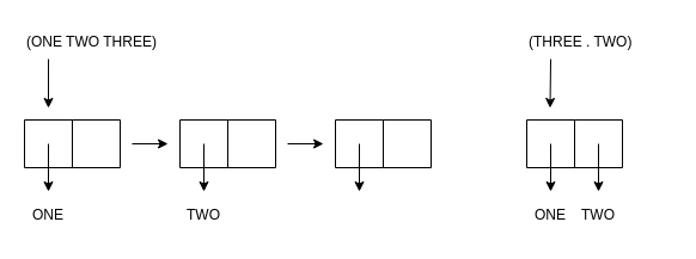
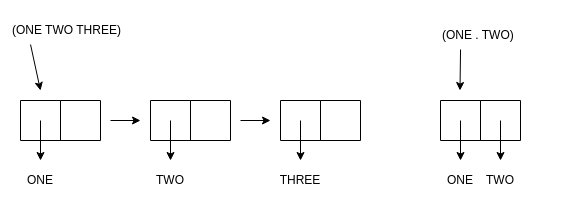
- <mxCell id="2" value="(ONE TWO THREE)" style="text;html=1;strokeColor=none;fillColor=none;align=left;verticalAlign=middle;whiteSpace=wrap;rounded=0;" parent="1" vertex="1"><mxGeometry x="20" width="120" height="30" as="geometry" y="20" /></mxCell>
+ <mxCell id="2" value="(ONE TWO THREE)" style="text;html=1;strokeColor=none;fillColor=none;align=left;verticalAlign=middle;whiteSpace=wrap;rounded=0;" parent="1" vertex="1"><mxGeometry x="10" y="15" width="120" height="30" as="geometry" /></mxCell>
- <mxCell id="26" value="(THREE . TWO)" style="text;html=1;strokeColor=none;fillColor=none;align=left;verticalAlign=middle;whiteSpace=wrap;rounded=0;" parent="1" vertex="1"><mxGeometry x="440" width="120" height="30" as="geometry" y="20" /></mxCell>
+ <mxCell id="26" value="(ONE . TWO)" style="text;html=1;strokeColor=none;fillColor=none;align=left;verticalAlign=middle;whiteSpace=wrap;rounded=0;" parent="1" vertex="1"><mxGeometry x="440" width="120" height="30" as="geometry" y="20" /></mxCell>
+ <mxCell id="20" value="THREE" style="text;html=1;strokeColor=none;fillColor=none;align=center;verticalAlign=middle;whiteSpace=wrap;rounded=0;" parent="1" vertex="1"><mxGeometry x="280" y="165" width="40" height="30" as="geometry" /></mxCell>
